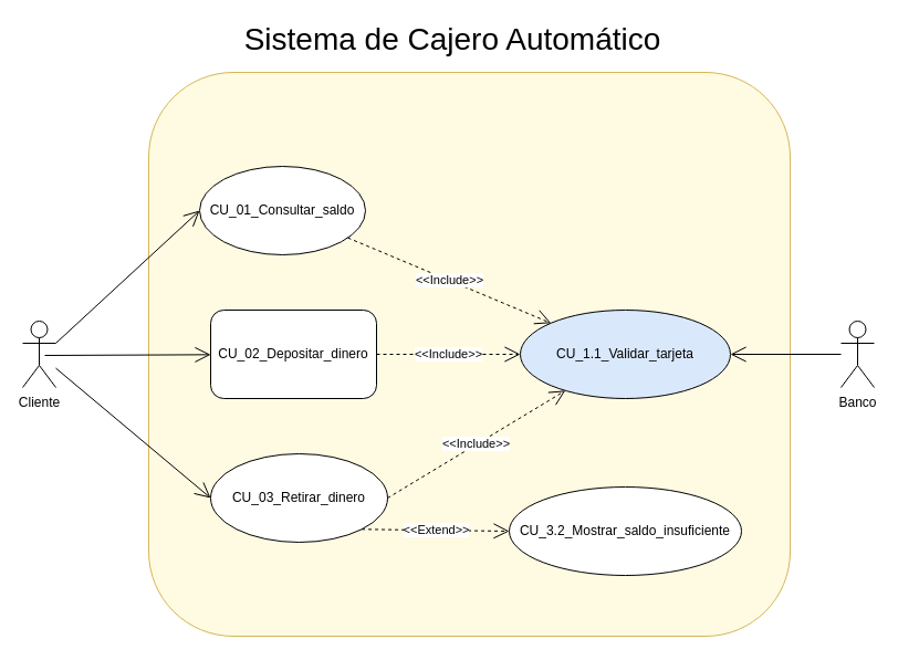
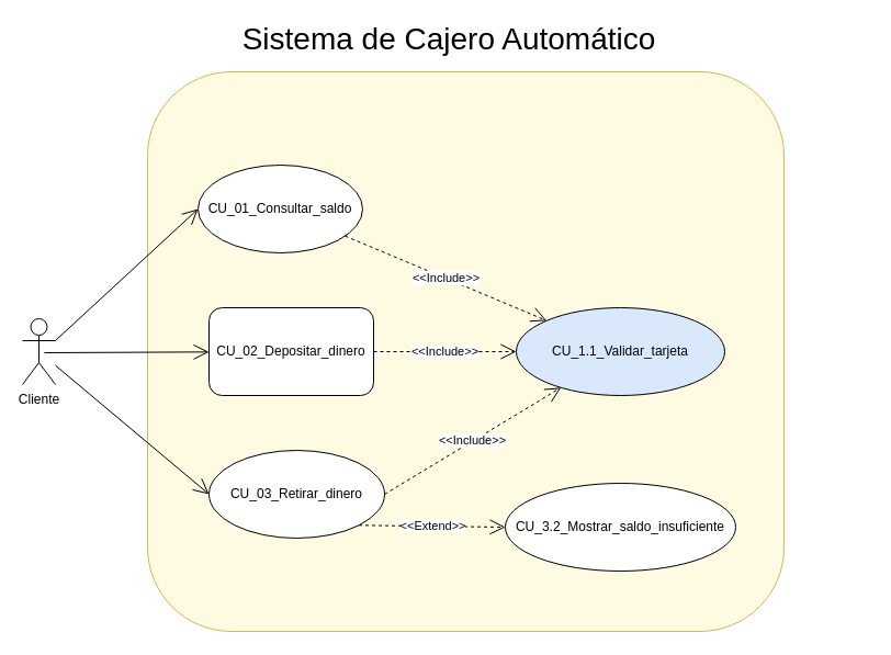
- <mxCell id="17" value="" style="endArrow=open;endFill=1;endSize=12;html=1;rounded=1;entryX=1;entryY=0.5;entryDx=0;entryDy=0;" parent="1" source="4" target="8" edge="1"><mxGeometry width="160" relative="1" as="geometry"><mxPoint x="340" y="320" as="sourcePoint" /><mxPoint x="500" y="320" as="targetPoint" /></mxGeometry></mxCell>
- <mxCell id="4" value="Banco" style="shape=umlActor;verticalLabelPosition=bottom;verticalAlign=top;html=1;outlineConnect=0;rounded=1;" parent="1" vertex="1"><mxGeometry x="760" y="290" width="30" height="60" as="geometry" /></mxCell>
